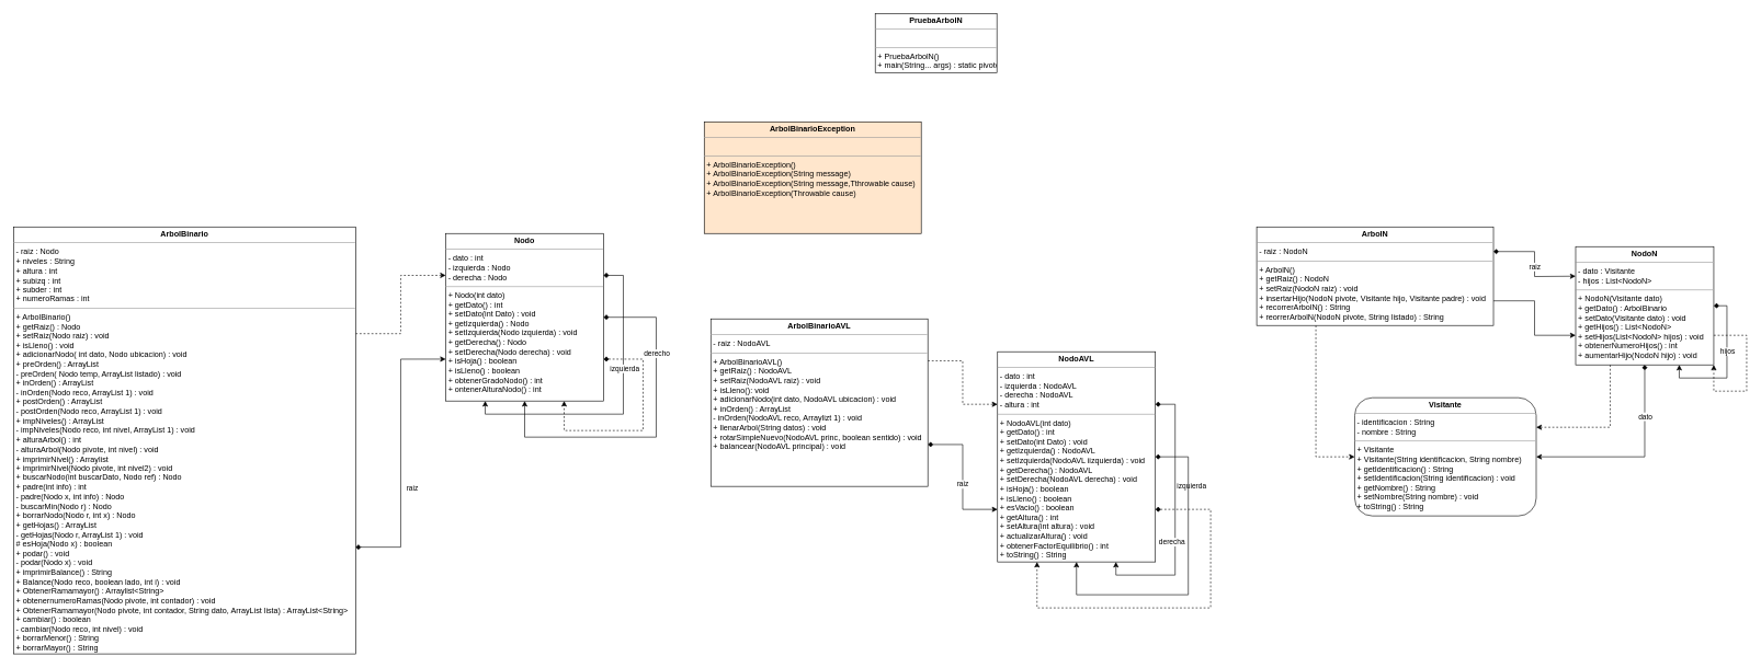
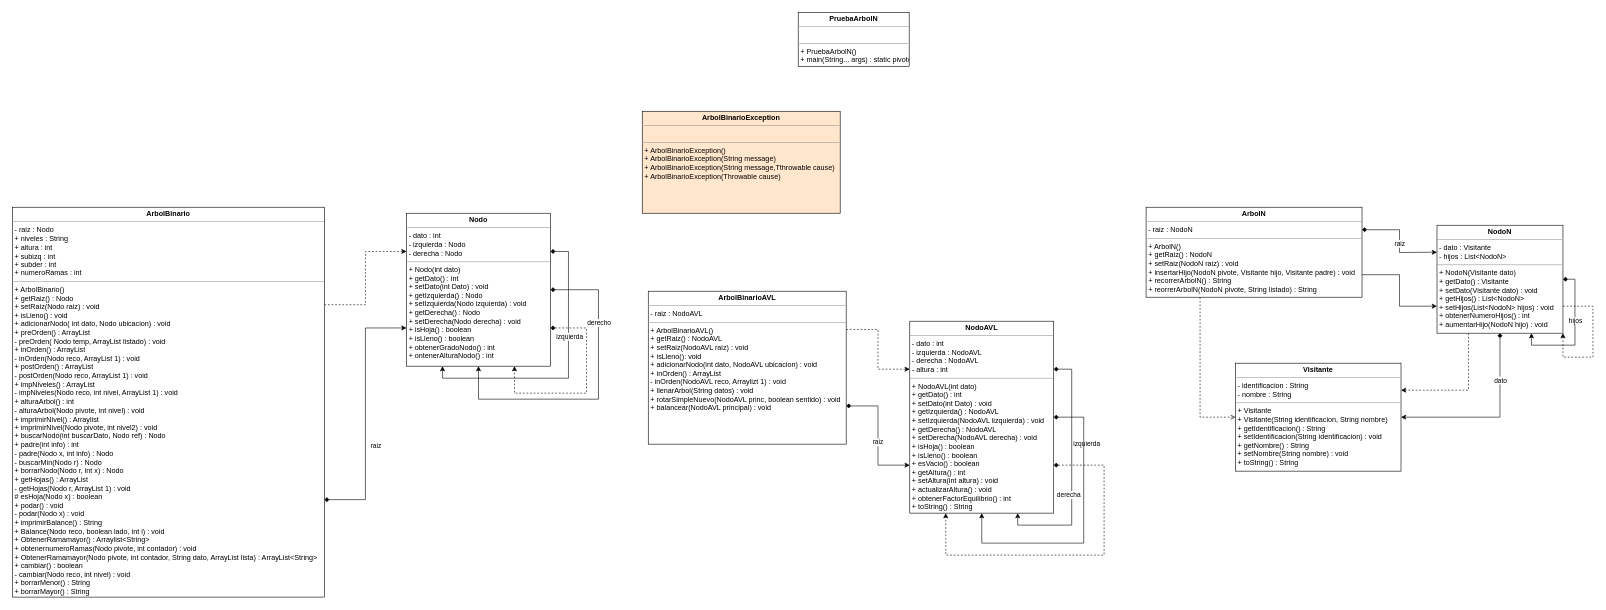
- <mxCell id="21" value="&lt;p style=&quot;margin: 0px ; margin-top: 4px ; text-align: center&quot;&gt;&lt;b&gt;NodoN&lt;/b&gt;&lt;/p&gt;&lt;hr size=&quot;1&quot;&gt;&lt;p style=&quot;margin: 0px 0px 0px 4px&quot;&gt;- dato : Visitante&lt;/p&gt;&lt;p style=&quot;margin: 0px 0px 0px 4px&quot;&gt;- hijos : List&amp;lt;NodoN&amp;gt;&lt;/p&gt;&lt;hr size=&quot;1&quot;&gt;&lt;p style=&quot;margin: 0px ; margin-left: 4px&quot;&gt;&lt;span&gt;+ NodoN(Visitante dato)&lt;/span&gt;&lt;/p&gt;&lt;p style=&quot;margin: 0px ; margin-left: 4px&quot;&gt;+ getDato() : ArbolBinario&lt;/p&gt;&lt;p style=&quot;margin: 0px ; margin-left: 4px&quot;&gt;+ setDato(Visitante dato) : void&lt;/p&gt;&lt;p style=&quot;margin: 0px ; margin-left: 4px&quot;&gt;+ getHijos() : List&amp;lt;NodoN&amp;gt;&lt;/p&gt;&lt;p style=&quot;margin: 0px ; margin-left: 4px&quot;&gt;+ setHijos(List&amp;lt;NodoN&amp;gt; hijos) : void&lt;/p&gt;&lt;p style=&quot;margin: 0px ; margin-left: 4px&quot;&gt;+ obtenerNumeroHijos() : int&lt;/p&gt;&lt;p style=&quot;margin: 0px ; margin-left: 4px&quot;&gt;+ aumentarHijo(NodoN hijo) : void&lt;/p&gt;&lt;p style=&quot;margin: 0px ; margin-left: 4px&quot;&gt;&lt;br&gt;&lt;/p&gt;&lt;p style=&quot;margin: 0px ; margin-left: 4px&quot;&gt;&lt;br&gt;&lt;/p&gt;" style="verticalAlign=top;align=left;overflow=fill;fontSize=12;fontFamily=Helvetica;html=1;" parent="1" vertex="1"><mxGeometry x="2395" y="375" width="210" height="180" as="geometry" /></mxCell>
+ <mxCell id="21" value="&lt;p style=&quot;margin: 0px ; margin-top: 4px ; text-align: center&quot;&gt;&lt;b&gt;NodoN&lt;/b&gt;&lt;/p&gt;&lt;hr size=&quot;1&quot;&gt;&lt;p style=&quot;margin: 0px 0px 0px 4px&quot;&gt;- dato : Visitante&lt;/p&gt;&lt;p style=&quot;margin: 0px 0px 0px 4px&quot;&gt;- hijos : List&amp;lt;NodoN&amp;gt;&lt;/p&gt;&lt;hr size=&quot;1&quot;&gt;&lt;p style=&quot;margin: 0px ; margin-left: 4px&quot;&gt;&lt;span&gt;+ NodoN(Visitante dato)&lt;/span&gt;&lt;/p&gt;&lt;p style=&quot;margin: 0px ; margin-left: 4px&quot;&gt;+ getDato() : Visitante&lt;/p&gt;&lt;p style=&quot;margin: 0px ; margin-left: 4px&quot;&gt;+ setDato(Visitante dato) : void&lt;/p&gt;&lt;p style=&quot;margin: 0px ; margin-left: 4px&quot;&gt;+ getHijos() : List&amp;lt;NodoN&amp;gt;&lt;/p&gt;&lt;p style=&quot;margin: 0px ; margin-left: 4px&quot;&gt;+ setHijos(List&amp;lt;NodoN&amp;gt; hijos) : void&lt;/p&gt;&lt;p style=&quot;margin: 0px ; margin-left: 4px&quot;&gt;+ obtenerNumeroHijos() : int&lt;/p&gt;&lt;p style=&quot;margin: 0px ; margin-left: 4px&quot;&gt;+ aumentarHijo(NodoN hijo) : void&lt;/p&gt;&lt;p style=&quot;margin: 0px ; margin-left: 4px&quot;&gt;&lt;br&gt;&lt;/p&gt;&lt;p style=&quot;margin: 0px ; margin-left: 4px&quot;&gt;&lt;br&gt;&lt;/p&gt;" style="verticalAlign=top;align=left;overflow=fill;fontSize=12;fontFamily=Helvetica;html=1;" parent="1" vertex="1"><mxGeometry x="2395" y="375" width="210" height="180" as="geometry" /></mxCell>
- <mxCell id="11" style="edgeStyle=orthogonalEdgeStyle;rounded=0;orthogonalLoop=1;jettySize=auto;html=1;exitX=0.25;exitY=1;exitDx=0;exitDy=0;entryX=0;entryY=0.5;entryDx=0;entryDy=0;startArrow=none;startFill=0;dashed=1;" parent="1" source="12" target="23" edge="1"><mxGeometry relative="1" as="geometry" /></mxCell>
+ <mxCell id="11" style="edgeStyle=orthogonalEdgeStyle;rounded=0;orthogonalLoop=1;jettySize=auto;html=1;exitX=0.25;exitY=1;exitDx=0;exitDy=0;entryX=0;entryY=0.5;entryDx=0;entryDy=0;startArrow=none;startFill=0;dashed=1;endArrow=open;" parent="1" source="12" target="23" edge="1"><mxGeometry relative="1" as="geometry" /></mxCell>
- <mxCell id="23" value="&lt;p style=&quot;margin: 0px ; margin-top: 4px ; text-align: center&quot;&gt;&lt;b&gt;Visitante&lt;/b&gt;&lt;/p&gt;&lt;hr size=&quot;1&quot;&gt;&lt;p style=&quot;margin: 0px 0px 0px 4px&quot;&gt;- identificacion : String&lt;/p&gt;&lt;p style=&quot;margin: 0px 0px 0px 4px&quot;&gt;- nombre : String&lt;/p&gt;&lt;hr size=&quot;1&quot;&gt;&lt;p style=&quot;margin: 0px ; margin-left: 4px&quot;&gt;&lt;span&gt;+ Visitante&lt;/span&gt;&lt;/p&gt;&lt;p style=&quot;margin: 0px ; margin-left: 4px&quot;&gt;+ Visitante(String identificacion, String nombre)&lt;/p&gt;&lt;p style=&quot;margin: 0px ; margin-left: 4px&quot;&gt;+ getIdentificacion() : String&lt;/p&gt;&lt;p style=&quot;margin: 0px ; margin-left: 4px&quot;&gt;+ setIdentificacion(String identificacion) : void&lt;/p&gt;&lt;p style=&quot;margin: 0px ; margin-left: 4px&quot;&gt;+ getNombre() : String&lt;/p&gt;&lt;p style=&quot;margin: 0px ; margin-left: 4px&quot;&gt;+ setNombre(String nombre) : void&lt;/p&gt;&lt;p style=&quot;margin: 0px ; margin-left: 4px&quot;&gt;+ toString() : String&amp;nbsp;&lt;/p&gt;&lt;p style=&quot;margin: 0px ; margin-left: 4px&quot;&gt;&lt;br&gt;&lt;/p&gt;&lt;p style=&quot;margin: 0px ; margin-left: 4px&quot;&gt;&lt;br&gt;&lt;/p&gt;" style="verticalAlign=top;align=left;overflow=fill;fontSize=12;fontFamily=Helvetica;html=1;rounded=1;" parent="1" vertex="1"><mxGeometry x="2059" y="605" width="276" height="180" as="geometry" /></mxCell>
+ <mxCell id="23" value="&lt;p style=&quot;margin: 0px ; margin-top: 4px ; text-align: center&quot;&gt;&lt;b&gt;Visitante&lt;/b&gt;&lt;/p&gt;&lt;hr size=&quot;1&quot;&gt;&lt;p style=&quot;margin: 0px 0px 0px 4px&quot;&gt;- identificacion : String&lt;/p&gt;&lt;p style=&quot;margin: 0px 0px 0px 4px&quot;&gt;- nombre : String&lt;/p&gt;&lt;hr size=&quot;1&quot;&gt;&lt;p style=&quot;margin: 0px ; margin-left: 4px&quot;&gt;&lt;span&gt;+ Visitante&lt;/span&gt;&lt;/p&gt;&lt;p style=&quot;margin: 0px ; margin-left: 4px&quot;&gt;+ Visitante(String identificacion, String nombre)&lt;/p&gt;&lt;p style=&quot;margin: 0px ; margin-left: 4px&quot;&gt;+ getIdentificacion() : String&lt;/p&gt;&lt;p style=&quot;margin: 0px ; margin-left: 4px&quot;&gt;+ setIdentificacion(String identificacion) : void&lt;/p&gt;&lt;p style=&quot;margin: 0px ; margin-left: 4px&quot;&gt;+ getNombre() : String&lt;/p&gt;&lt;p style=&quot;margin: 0px ; margin-left: 4px&quot;&gt;+ setNombre(String nombre) : void&lt;/p&gt;&lt;p style=&quot;margin: 0px ; margin-left: 4px&quot;&gt;+ toString() : String&amp;nbsp;&lt;/p&gt;&lt;p style=&quot;margin: 0px ; margin-left: 4px&quot;&gt;&lt;br&gt;&lt;/p&gt;&lt;p style=&quot;margin: 0px ; margin-left: 4px&quot;&gt;&lt;br&gt;&lt;/p&gt;" style="verticalAlign=top;align=left;overflow=fill;fontSize=12;fontFamily=Helvetica;html=1;" parent="1" vertex="1"><mxGeometry x="2059" y="605" width="276" height="180" as="geometry" /></mxCell>
